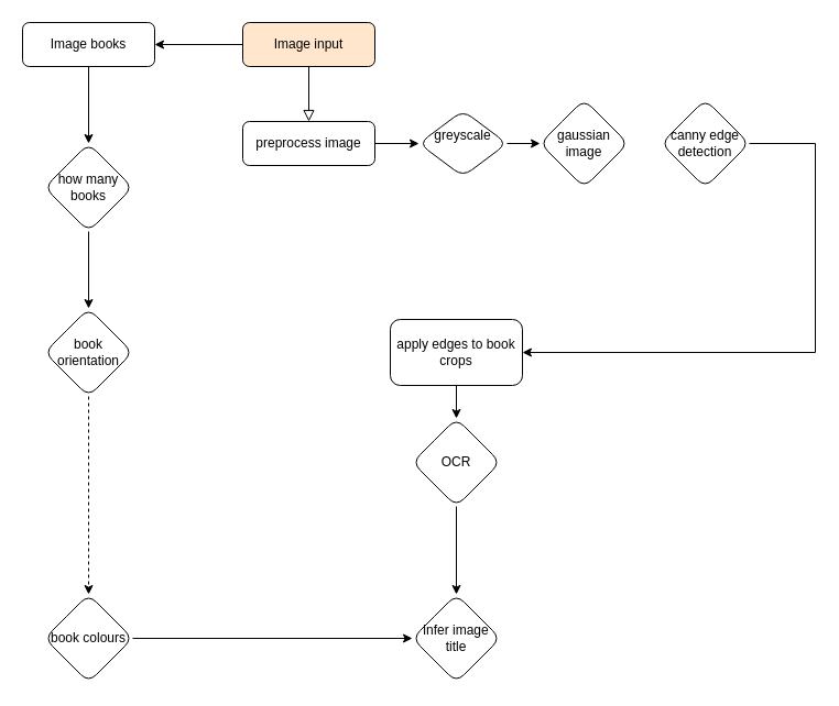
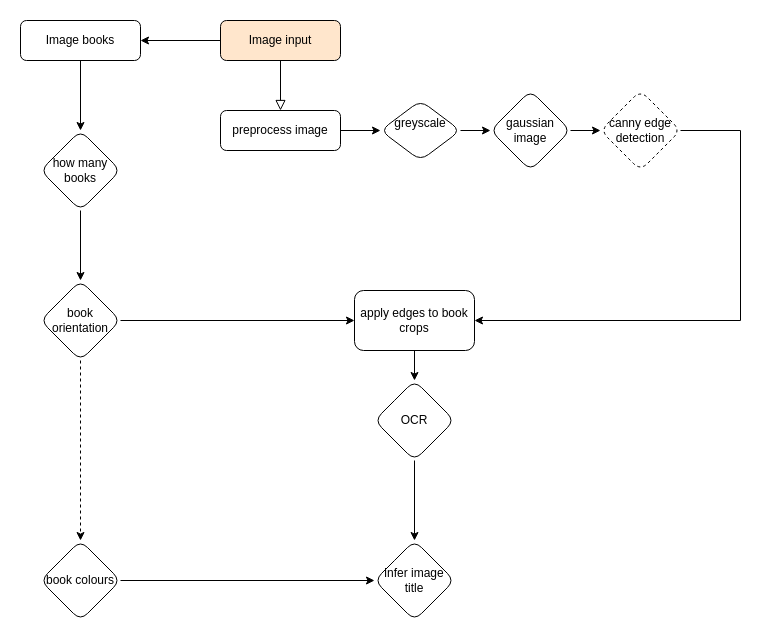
+ <mxCell id="9" value="" style="edgeStyle=orthogonalEdgeStyle;rounded=0;orthogonalLoop=1;jettySize=auto;html=1;" edge="1" parent="1" source="10" target="11"><mxGeometry relative="1" as="geometry" /></mxCell>
- <mxCell id="11" value="&lt;div&gt;canny edge detection&lt;/div&gt;" style="rhombus;whiteSpace=wrap;html=1;rounded=1;glass=0;strokeWidth=1;shadow=0;" vertex="1" parent="1"><mxGeometry x="600" y="90" width="80" height="80" as="geometry" /></mxCell>
+ <mxCell id="11" value="&lt;div&gt;canny edge detection&lt;/div&gt;" style="rhombus;whiteSpace=wrap;html=1;rounded=1;glass=0;strokeWidth=1;shadow=0;dashed=1;" vertex="1" parent="1"><mxGeometry x="600" y="90" width="80" height="80" as="geometry" /></mxCell>
+ <mxCell id="21" value="" style="endArrow=classic;html=1;rounded=0;exitX=1;exitY=0.5;exitDx=0;exitDy=0;entryX=0;entryY=0.5;entryDx=0;entryDy=0;" edge="1" parent="1" source="17" target="19"><mxGeometry width="50" height="50" relative="1" as="geometry"><mxPoint x="450" y="310" as="sourcePoint" /><mxPoint x="500" y="260" as="targetPoint" /></mxGeometry></mxCell>
